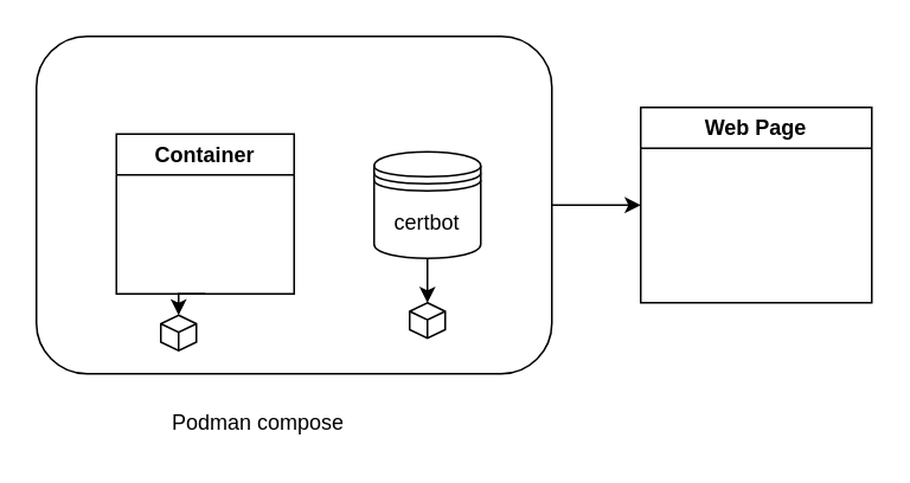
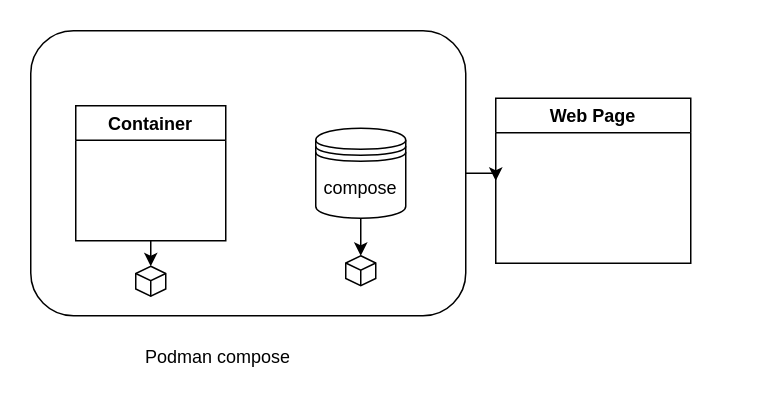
- <mxCell id="7" value="Web Page" style="swimlane;whiteSpace=wrap;html=1;" vertex="1" parent="1"><mxGeometry x="360" y="60" width="130" height="110" as="geometry" /></mxCell>
+ <mxCell id="7" value="Web Page" style="swimlane;whiteSpace=wrap;html=1;" vertex="1" parent="1"><mxGeometry x="330" y="65" width="130" height="110" as="geometry" /></mxCell>
- <mxCell id="4" value="Container" style="swimlane;" vertex="1" parent="1"><mxGeometry x="65" y="75" width="100" height="90" as="geometry" /></mxCell>
+ <mxCell id="4" value="Container" style="swimlane;" vertex="1" parent="1"><mxGeometry x="50" y="70" width="100" height="90" as="geometry" /></mxCell>
- <mxCell id="5" value="certbot" style="shape=datastore;whiteSpace=wrap;html=1;" vertex="1" parent="1"><mxGeometry x="210" y="85" width="60" height="60" as="geometry" /></mxCell>
+ <mxCell id="5" value="compose" style="shape=datastore;whiteSpace=wrap;html=1;" vertex="1" parent="1"><mxGeometry x="210" y="85" width="60" height="60" as="geometry" /></mxCell>
